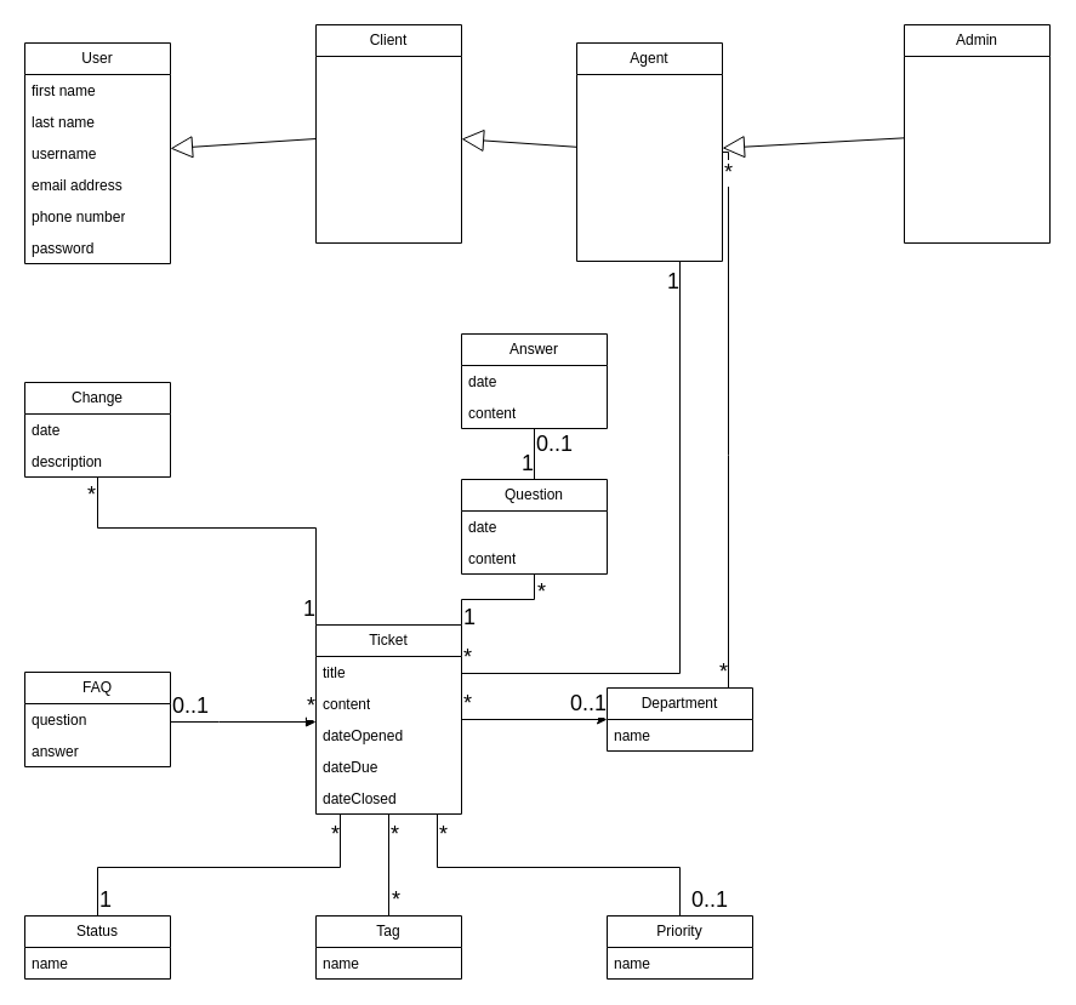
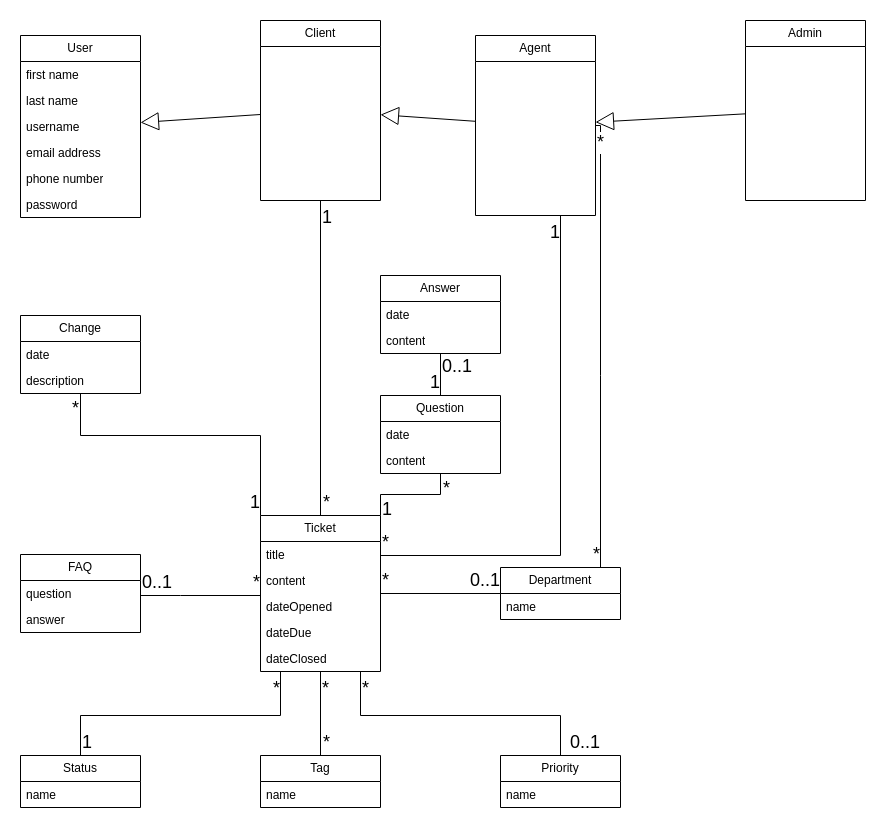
+ <mxCell id="28" value="" style="endArrow=none;html=1;edgeStyle=orthogonalEdgeStyle;rounded=0;" parent="1" source="22" target="9" edge="1"><mxGeometry relative="1" as="geometry"><mxPoint x="370" y="395" as="sourcePoint" /><mxPoint x="530" y="395" as="targetPoint" /></mxGeometry></mxCell>
+ <mxCell id="29" value="&lt;font style=&quot;font-size: 18px;&quot;&gt;1&lt;/font&gt;" style="edgeLabel;resizable=0;html=1;align=left;verticalAlign=bottom;" parent="28" connectable="0" vertex="1"><mxGeometry x="-1" relative="1" as="geometry"><mxPoint y="30" as="offset" /></mxGeometry></mxCell>
+ <mxCell id="30" value="&lt;font style=&quot;font-size: 18px;&quot;&gt;*&lt;/font&gt;" style="edgeLabel;resizable=0;html=1;align=right;verticalAlign=bottom;" parent="28" connectable="0" vertex="1"><mxGeometry x="1" relative="1" as="geometry"><mxPoint x="10" as="offset" /></mxGeometry></mxCell>
- <mxCell id="56" value="" style="endArrow=classic;html=1;edgeStyle=orthogonalEdgeStyle;rounded=0;" edge="1" parent="1" source="9" target="7"><mxGeometry relative="1" as="geometry"><mxPoint x="370" y="595" as="sourcePoint" /><mxPoint x="530" y="595" as="targetPoint" /></mxGeometry></mxCell>
+ <mxCell id="56" value="" style="endArrow=none;html=1;edgeStyle=orthogonalEdgeStyle;rounded=0;" edge="1" parent="1" source="9" target="7"><mxGeometry relative="1" as="geometry"><mxPoint x="370" y="595" as="sourcePoint" /><mxPoint x="530" y="595" as="targetPoint" /></mxGeometry></mxCell>
- <mxCell id="59" value="" style="endArrow=block;html=1;edgeStyle=orthogonalEdgeStyle;rounded=0;" edge="1" parent="1" source="4" target="9"><mxGeometry relative="1" as="geometry"><mxPoint x="370" y="575" as="sourcePoint" /><mxPoint x="530" y="575" as="targetPoint" /><Array as="points"><mxPoint x="180" y="595" /><mxPoint x="180" y="595" /></Array></mxGeometry></mxCell>
+ <mxCell id="59" value="" style="endArrow=none;html=1;edgeStyle=orthogonalEdgeStyle;rounded=0;" edge="1" parent="1" source="4" target="9"><mxGeometry relative="1" as="geometry"><mxPoint x="370" y="575" as="sourcePoint" /><mxPoint x="530" y="575" as="targetPoint" /><Array as="points"><mxPoint x="180" y="595" /><mxPoint x="180" y="595" /></Array></mxGeometry></mxCell>
